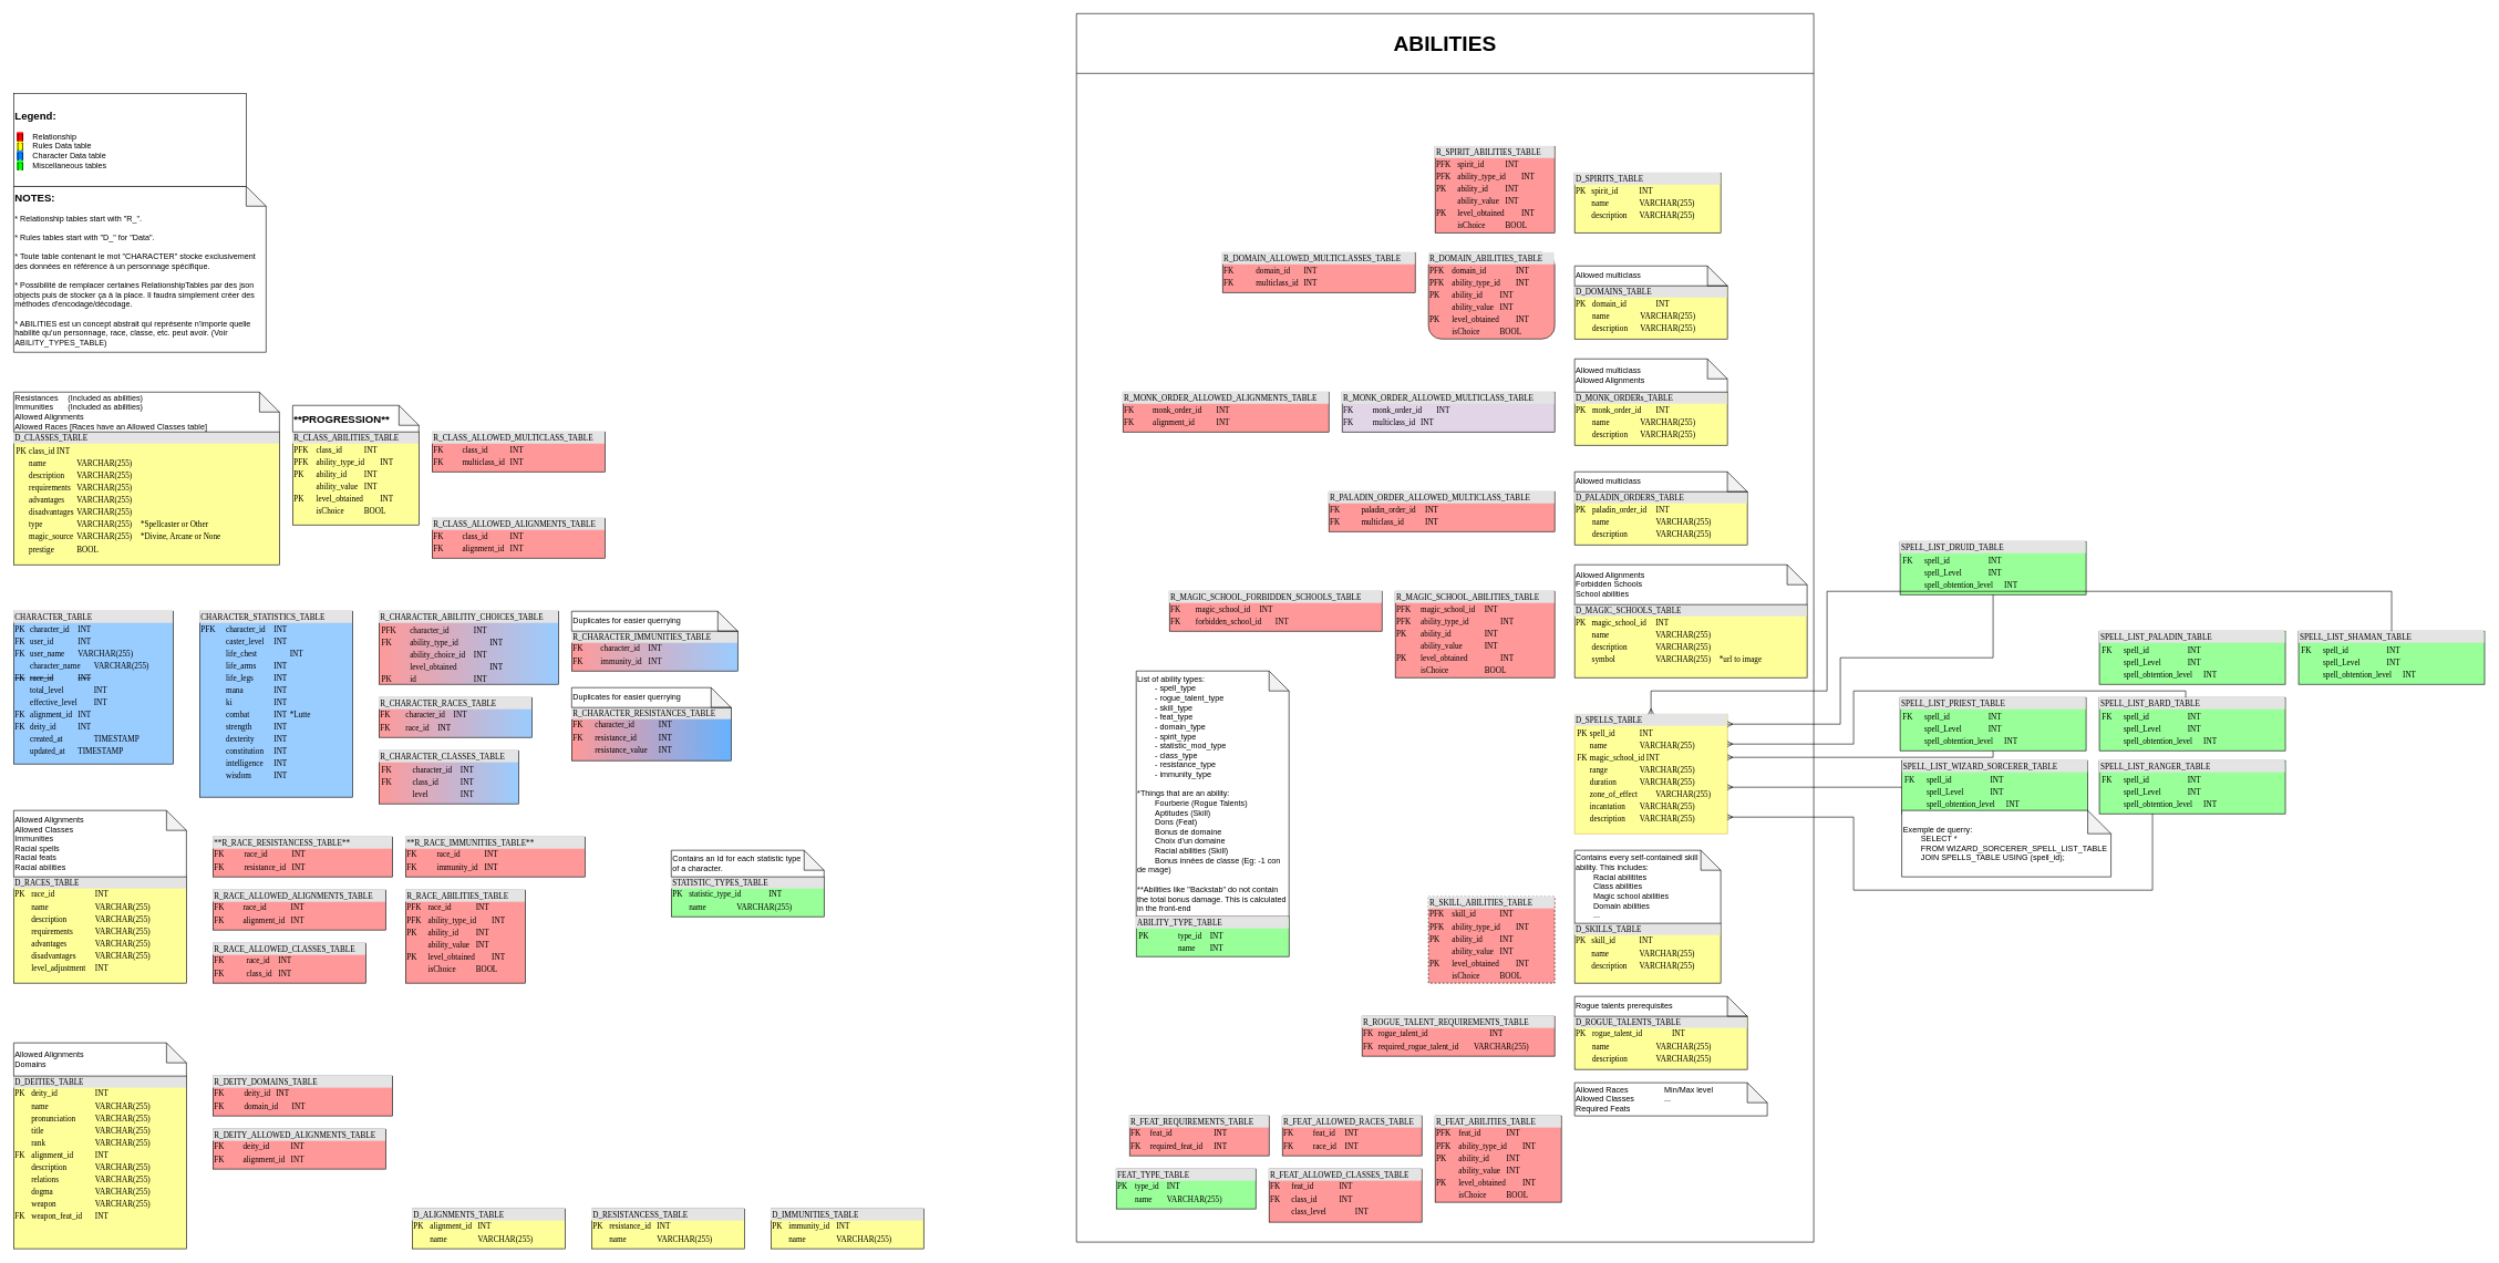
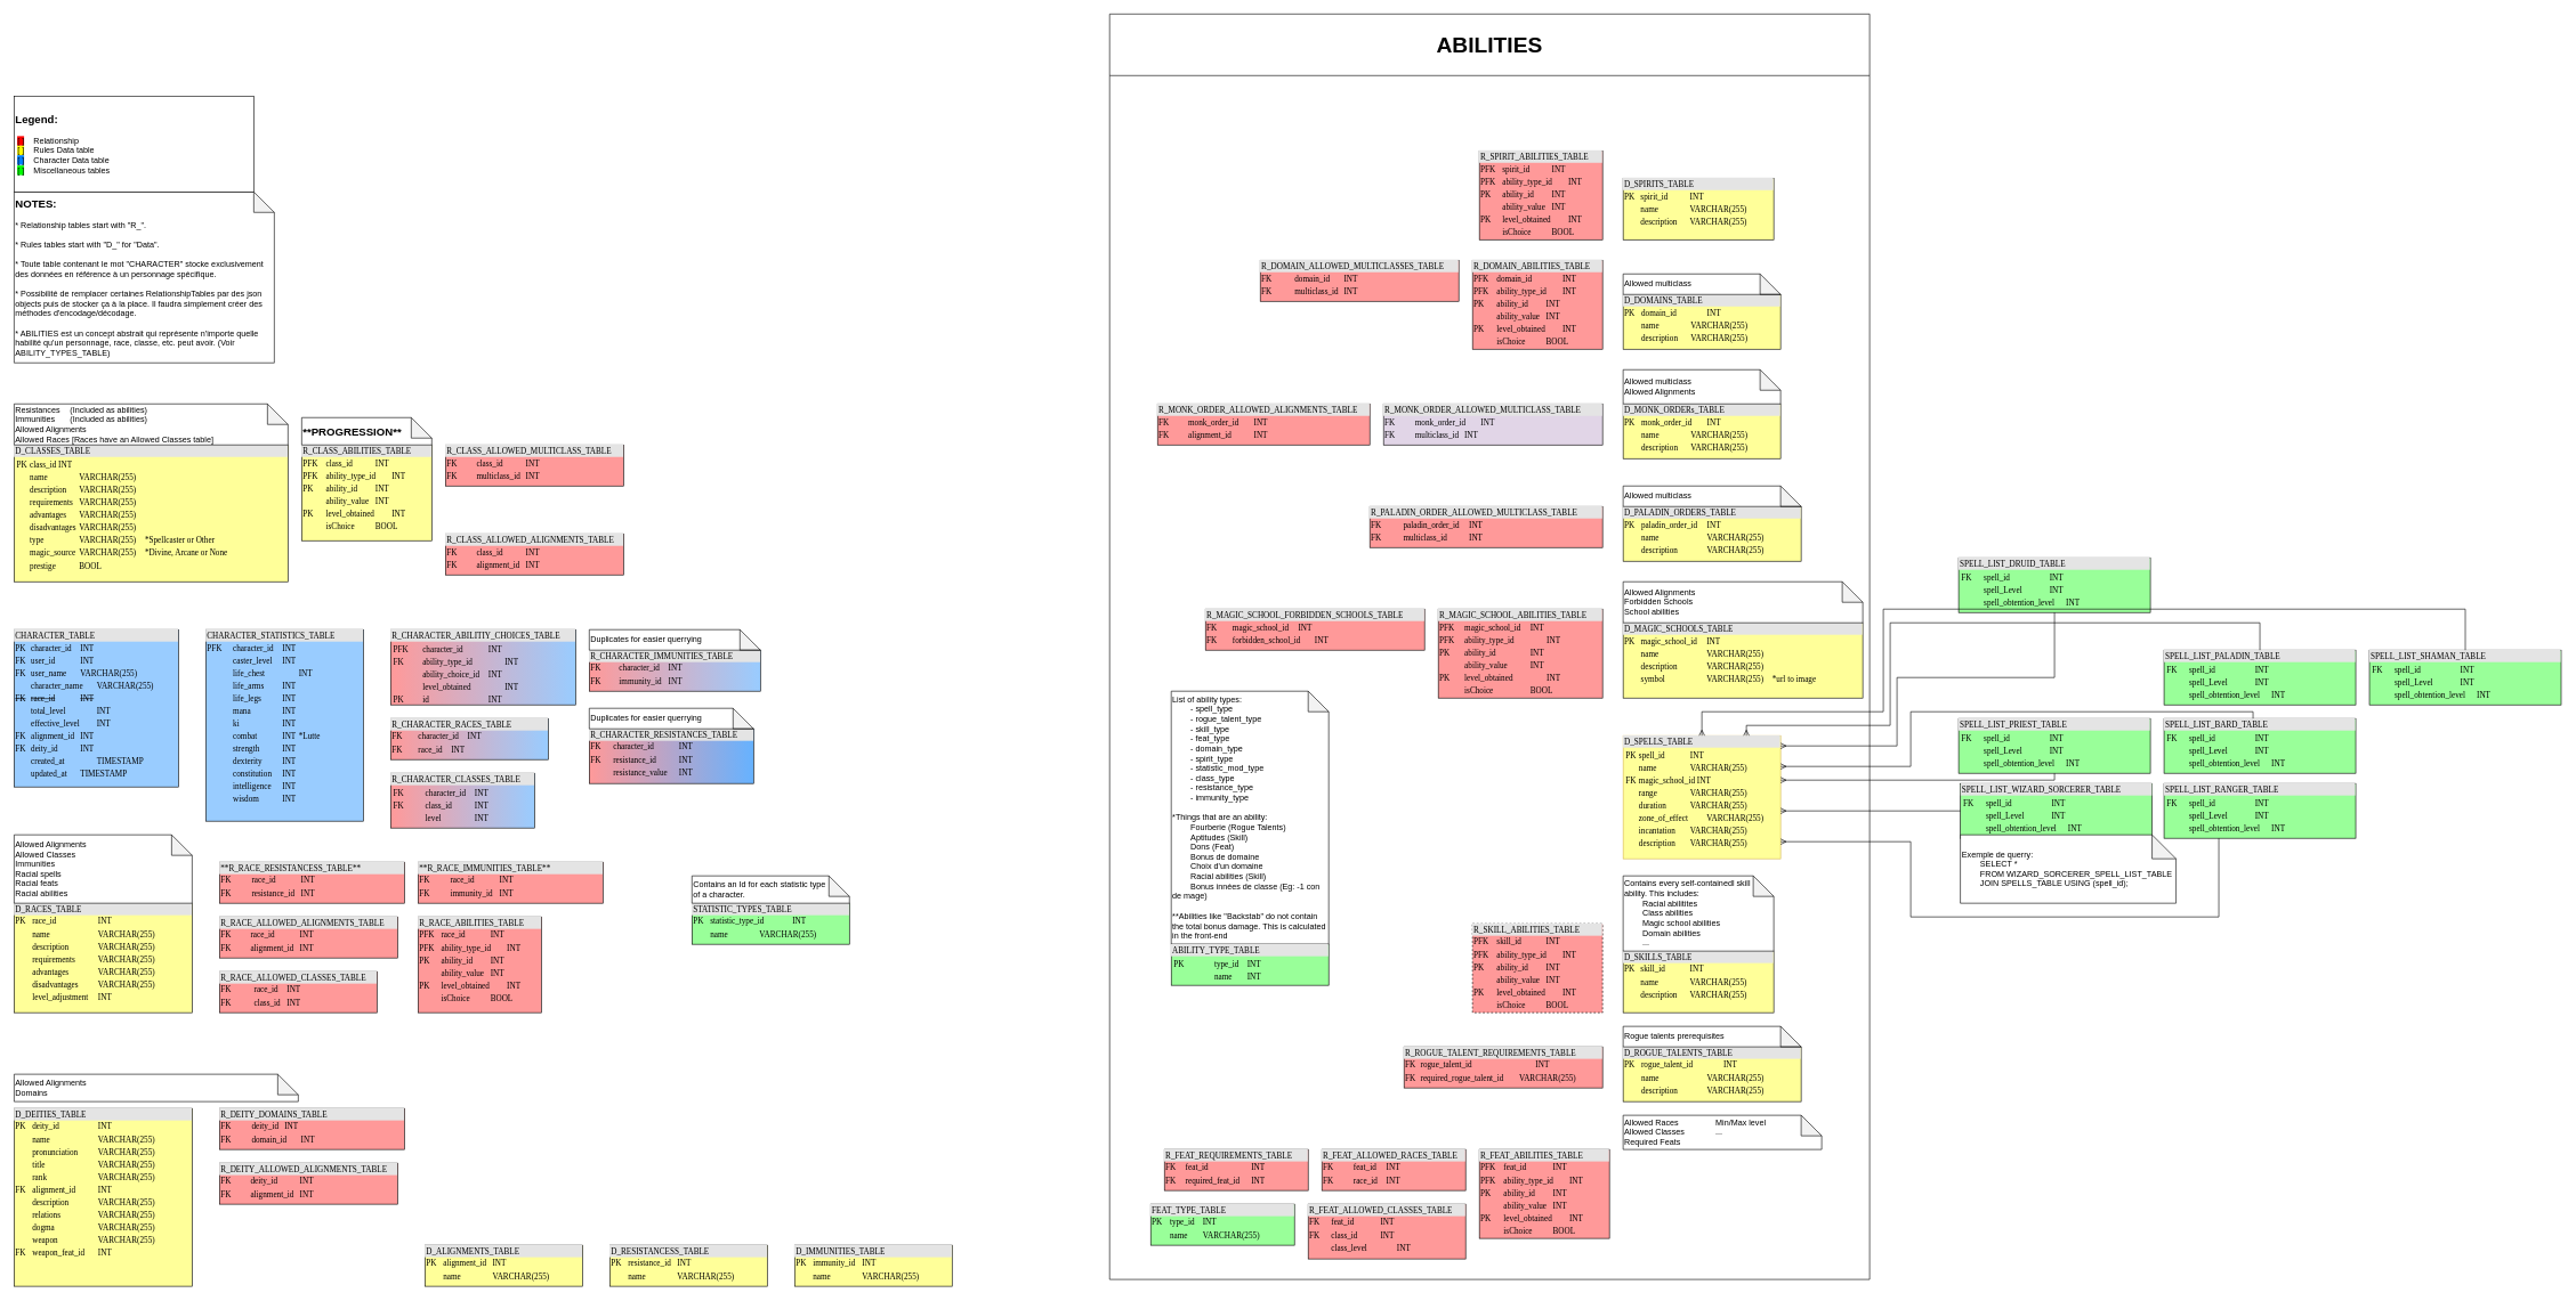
- <mxCell id="47" value="&lt;div style=&quot;box-sizing: border-box ; width: 100% ; background: #e4e4e4 ; padding: 2px&quot;&gt;R_DOMAIN_ABILITIES_TABLE&lt;/div&gt;&lt;table style=&quot;width: 100% ; font-size: 1em&quot; cellpadding=&quot;2&quot; cellspacing=&quot;0&quot;&gt;&lt;tbody&gt;&lt;tr&gt;&lt;td&gt;PFK&lt;/td&gt;&lt;td&gt;domain_id&lt;span style=&quot;white-space: pre;&quot;&gt;&#09;&lt;span style=&quot;white-space: pre;&quot;&gt;&#09;&lt;/span&gt;&lt;/span&gt;INT&lt;/td&gt;&lt;/tr&gt;&lt;tr&gt;&lt;td&gt;PFK&lt;/td&gt;&lt;td&gt;ability_type_id&lt;span style=&quot;white-space: pre;&quot;&gt;&#09;&lt;/span&gt;INT&lt;br&gt;&lt;/td&gt;&lt;/tr&gt;&lt;tr&gt;&lt;td&gt;PK&lt;/td&gt;&lt;td&gt;ability_id&lt;span style=&quot;white-space: pre;&quot;&gt;&#09;&lt;span style=&quot;white-space: pre;&quot;&gt;&#09;&lt;/span&gt;&lt;/span&gt;INT&lt;/td&gt;&lt;/tr&gt;&lt;tr&gt;&lt;td&gt;&lt;br&gt;&lt;/td&gt;&lt;td&gt;ability_value&lt;span style=&quot;white-space: pre;&quot;&gt;&#09;&lt;/span&gt;INT&lt;/td&gt;&lt;/tr&gt;&lt;tr&gt;&lt;td&gt;PK&lt;/td&gt;&lt;td&gt;level_obtained&lt;span style=&quot;white-space: pre;&quot;&gt;&#09;&lt;/span&gt;INT&lt;/td&gt;&lt;/tr&gt;&lt;tr&gt;&lt;td&gt;&lt;br&gt;&lt;/td&gt;&lt;td&gt;isChoice&lt;span style=&quot;white-space: pre;&quot;&gt;&#09;&lt;span style=&quot;white-space: pre;&quot;&gt;&#09;&lt;/span&gt;&lt;/span&gt;BOOL&lt;/td&gt;&lt;/tr&gt;&lt;/tbody&gt;&lt;/table&gt;" style="verticalAlign=top;align=left;overflow=fill;html=1;shadow=0;comic=0;labelBackgroundColor=none;strokeWidth=1;fontFamily=Verdana;fontSize=12;fillColor=#FF9999;rounded=1;" parent="32" vertex="1"><mxGeometry x="530" y="360" width="190" height="130" as="geometry" /></mxCell>
+ <mxCell id="47" value="&lt;div style=&quot;box-sizing: border-box ; width: 100% ; background: #e4e4e4 ; padding: 2px&quot;&gt;R_DOMAIN_ABILITIES_TABLE&lt;/div&gt;&lt;table style=&quot;width: 100% ; font-size: 1em&quot; cellpadding=&quot;2&quot; cellspacing=&quot;0&quot;&gt;&lt;tbody&gt;&lt;tr&gt;&lt;td&gt;PFK&lt;/td&gt;&lt;td&gt;domain_id&lt;span style=&quot;white-space: pre;&quot;&gt;&#09;&lt;span style=&quot;white-space: pre;&quot;&gt;&#09;&lt;/span&gt;&lt;/span&gt;INT&lt;/td&gt;&lt;/tr&gt;&lt;tr&gt;&lt;td&gt;PFK&lt;/td&gt;&lt;td&gt;ability_type_id&lt;span style=&quot;white-space: pre;&quot;&gt;&#09;&lt;/span&gt;INT&lt;br&gt;&lt;/td&gt;&lt;/tr&gt;&lt;tr&gt;&lt;td&gt;PK&lt;/td&gt;&lt;td&gt;ability_id&lt;span style=&quot;white-space: pre;&quot;&gt;&#09;&lt;span style=&quot;white-space: pre;&quot;&gt;&#09;&lt;/span&gt;&lt;/span&gt;INT&lt;/td&gt;&lt;/tr&gt;&lt;tr&gt;&lt;td&gt;&lt;br&gt;&lt;/td&gt;&lt;td&gt;ability_value&lt;span style=&quot;white-space: pre;&quot;&gt;&#09;&lt;/span&gt;INT&lt;/td&gt;&lt;/tr&gt;&lt;tr&gt;&lt;td&gt;PK&lt;/td&gt;&lt;td&gt;level_obtained&lt;span style=&quot;white-space: pre;&quot;&gt;&#09;&lt;/span&gt;INT&lt;/td&gt;&lt;/tr&gt;&lt;tr&gt;&lt;td&gt;&lt;br&gt;&lt;/td&gt;&lt;td&gt;isChoice&lt;span style=&quot;white-space: pre;&quot;&gt;&#09;&lt;span style=&quot;white-space: pre;&quot;&gt;&#09;&lt;/span&gt;&lt;/span&gt;BOOL&lt;/td&gt;&lt;/tr&gt;&lt;/tbody&gt;&lt;/table&gt;" style="verticalAlign=top;align=left;overflow=fill;html=1;rounded=0;shadow=0;comic=0;labelBackgroundColor=none;strokeWidth=1;fontFamily=Verdana;fontSize=12;fillColor=#FF9999;" parent="32" vertex="1"><mxGeometry x="530" y="360" width="190" height="130" as="geometry" /></mxCell>
+ <mxCell id="61" value="" style="edgeStyle=orthogonalEdgeStyle;fontSize=12;html=1;endArrow=ERmany;rounded=0;" parent="1" source="55" target="4" edge="1"><mxGeometry width="100" height="100" relative="1" as="geometry"><mxPoint x="3180" y="1010" as="sourcePoint" /><mxPoint x="2630" y="1070" as="targetPoint" /><Array as="points"><mxPoint x="3300" y="910" /><mxPoint x="2760" y="910" /><mxPoint x="2760" y="1060" /><mxPoint x="2550" y="1060" /></Array></mxGeometry></mxCell>
- <mxCell id="17" value="Allowed Alignments&lt;div&gt;Domains&lt;/div&gt;" style="shape=note;whiteSpace=wrap;html=1;backgroundOutline=1;darkOpacity=0.05;align=left;" parent="1" vertex="1"><mxGeometry x="20" y="1570" width="260" height="50" as="geometry" /></mxCell>
+ <mxCell id="17" value="Allowed Alignments&lt;div&gt;Domains&lt;/div&gt;" style="shape=note;whiteSpace=wrap;html=1;backgroundOutline=1;darkOpacity=0.05;align=left;" parent="1" vertex="1"><mxGeometry x="20" y="1570" width="415" height="40" as="geometry" /></mxCell>
